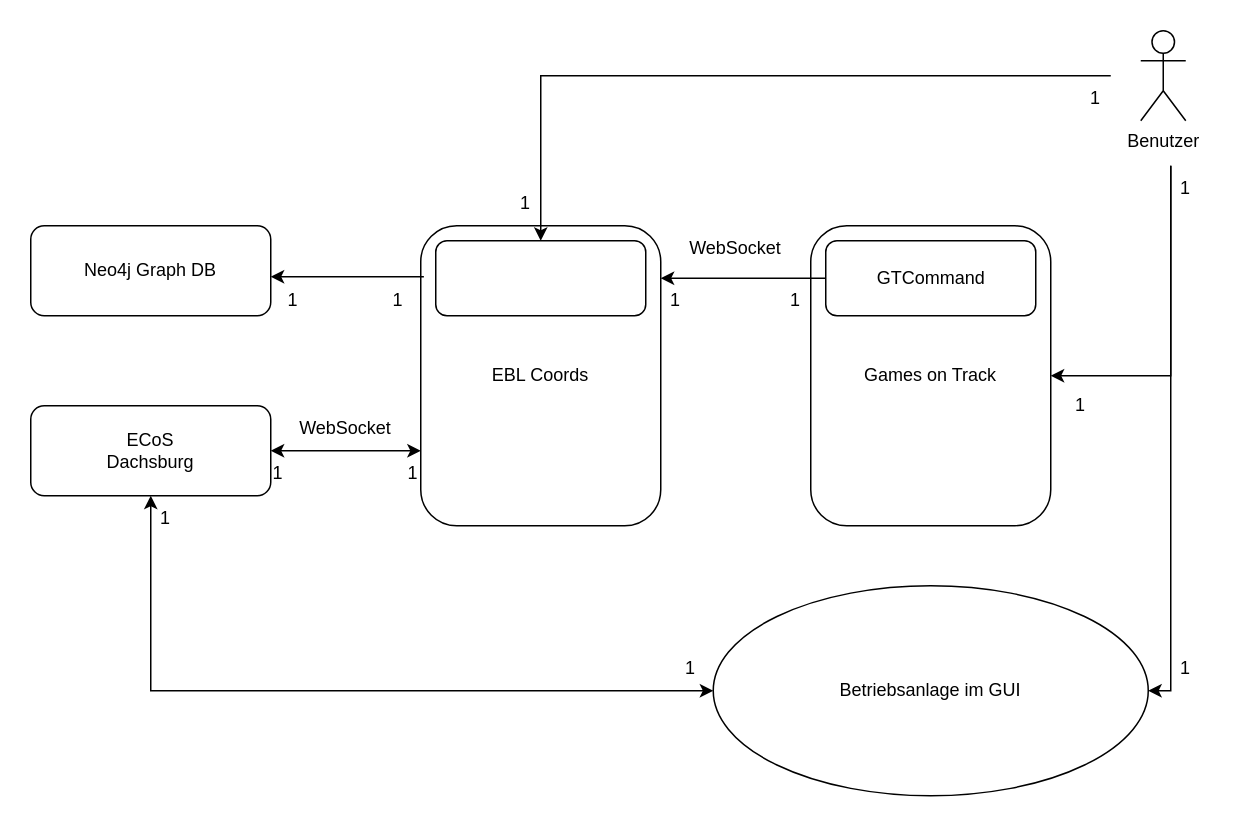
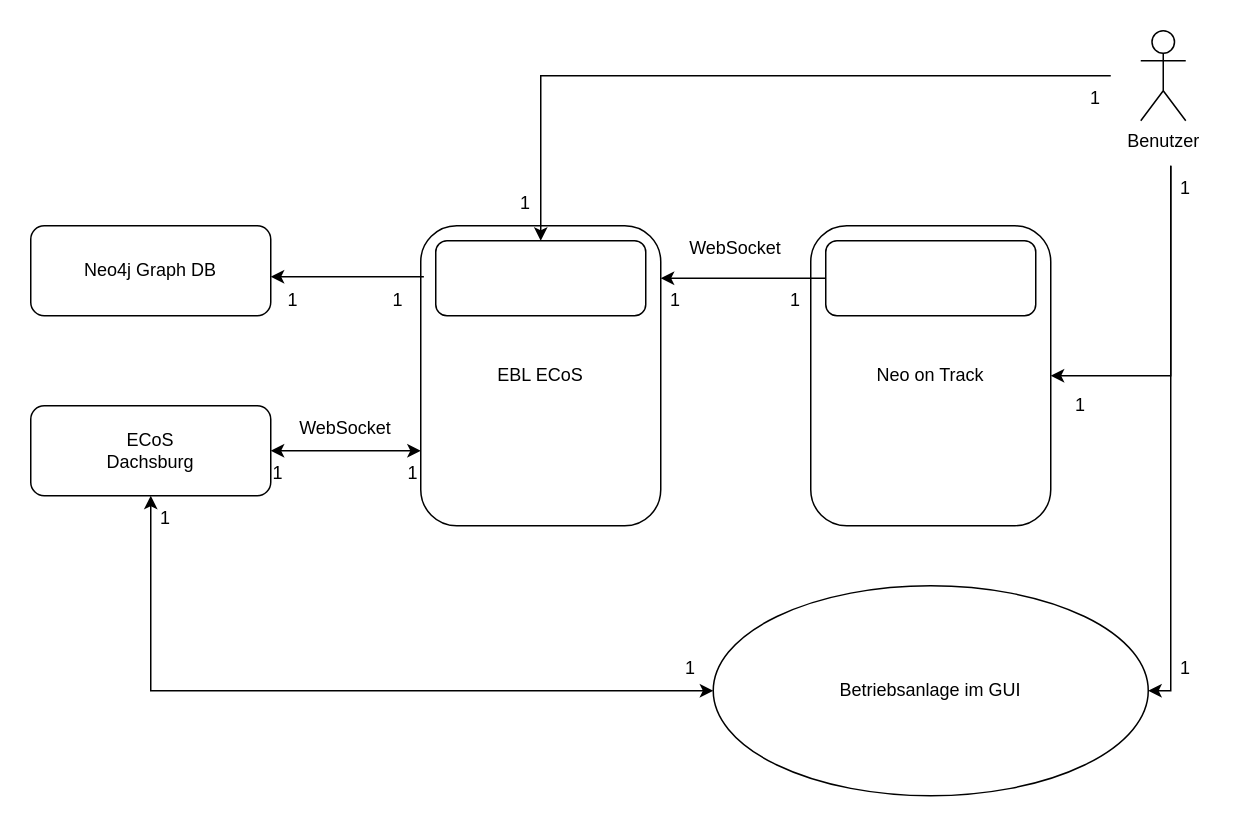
- <mxCell id="25" value="GTCommand" style="text;html=1;strokeColor=none;fillColor=none;align=center;verticalAlign=middle;whiteSpace=wrap;rounded=0;container=0;" vertex="1" parent="23"><mxGeometry x="52.5" y="18.754" width="35" height="12.5" as="geometry" /></mxCell>
- <mxCell id="12" value="EBL Coords" style="text;html=1;strokeColor=none;fillColor=none;align=center;verticalAlign=middle;whiteSpace=wrap;rounded=0;container=0;" parent="1" vertex="1"><mxGeometry x="310" y="245.37" width="100" height="9.26" as="geometry" /></mxCell>
+ <mxCell id="12" value="EBL ECoS" style="text;html=1;strokeColor=none;fillColor=none;align=center;verticalAlign=middle;whiteSpace=wrap;rounded=0;container=0;" parent="1" vertex="1"><mxGeometry x="310" y="245.37" width="100" height="9.26" as="geometry" /></mxCell>
- <mxCell id="21" value="Games on Track" style="rounded=1;whiteSpace=wrap;html=1;container=0;" vertex="1" parent="1"><mxGeometry x="540" y="150" width="160" height="200" as="geometry" /></mxCell>
+ <mxCell id="21" value="Neo on Track" style="rounded=1;whiteSpace=wrap;html=1;container=0;" vertex="1" parent="1"><mxGeometry x="540" y="150" width="160" height="200" as="geometry" /></mxCell>
